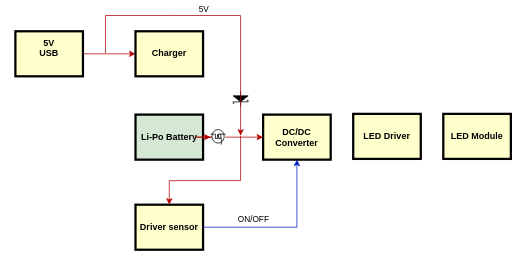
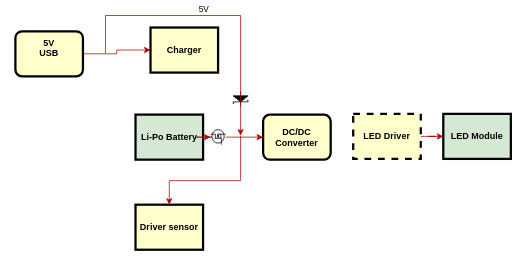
- <mxCell id="3" value="5V&#10;USB&#10;" style="whiteSpace=wrap;align=center;verticalAlign=middle;fontStyle=1;strokeWidth=3;fillColor=#FFFFCC" parent="1" vertex="1"><mxGeometry x="20" y="41" width="90" height="60" as="geometry" /></mxCell>
+ <mxCell id="3" value="5V&#10;USB&#10;" style="whiteSpace=wrap;align=center;verticalAlign=middle;fontStyle=1;strokeWidth=3;fillColor=#FFFFCC;rounded=1;" parent="1" vertex="1"><mxGeometry x="20" y="41" width="90" height="60" as="geometry" /></mxCell>
- <mxCell id="4" value="Charger" style="whiteSpace=wrap;align=center;verticalAlign=middle;fontStyle=1;strokeWidth=3;fillColor=#FFFFCC" vertex="1" parent="1"><mxGeometry x="180" y="41" width="90" height="60" as="geometry" /></mxCell>
+ <mxCell id="4" value="Charger" style="whiteSpace=wrap;align=center;verticalAlign=middle;fontStyle=1;strokeWidth=3;fillColor=#FFFFCC" vertex="1" parent="1"><mxGeometry x="200" y="36" width="90" height="60" as="geometry" /></mxCell>
- <mxCell id="10" value="LED Driver" style="whiteSpace=wrap;align=center;verticalAlign=middle;fontStyle=1;strokeWidth=3;fillColor=#FFFFCC" vertex="1" parent="1"><mxGeometry x="470" y="151" width="90" height="60" as="geometry" /></mxCell>
+ <mxCell id="10" value="LED Driver" style="whiteSpace=wrap;align=center;verticalAlign=middle;fontStyle=1;strokeWidth=3;fillColor=#FFFFCC;dashed=1;" vertex="1" parent="1"><mxGeometry x="470" y="151" width="90" height="60" as="geometry" /></mxCell>
+ <mxCell id="9" value="" style="edgeStyle=orthogonalEdgeStyle;rounded=0;orthogonalLoop=1;jettySize=auto;html=1;fillColor=#e51400;strokeColor=#B20000;" edge="1" parent="1" source="10" target="6"><mxGeometry relative="1" as="geometry" /></mxCell>
- <mxCell id="6" value="LED Module" style="whiteSpace=wrap;align=center;verticalAlign=middle;fontStyle=1;strokeWidth=3;fillColor=#FFFFCC" vertex="1" parent="1"><mxGeometry x="590" y="151" width="90" height="60" as="geometry" /></mxCell>
+ <mxCell id="6" value="LED Module" style="whiteSpace=wrap;align=center;verticalAlign=middle;fontStyle=1;strokeWidth=3;fillColor=#d5e8d4;" vertex="1" parent="1"><mxGeometry x="590" y="151" width="90" height="60" as="geometry" /></mxCell>
- <mxCell id="5" value="DC/DC Converter" style="whiteSpace=wrap;align=center;verticalAlign=middle;fontStyle=1;strokeWidth=3;fillColor=#FFFFCC" vertex="1" parent="1"><mxGeometry x="350" y="152" width="90" height="60" as="geometry" /></mxCell>
+ <mxCell id="5" value="DC/DC Converter" style="whiteSpace=wrap;align=center;verticalAlign=middle;fontStyle=1;strokeWidth=3;fillColor=#FFFFCC;rounded=1;" vertex="1" parent="1"><mxGeometry x="350" y="152" width="90" height="60" as="geometry" /></mxCell>
- <mxCell id="18" value="" style="edgeStyle=orthogonalEdgeStyle;rounded=0;orthogonalLoop=1;jettySize=auto;html=1;fillColor=#0050ef;strokeColor=#001DBC;exitX=1;exitY=0.5;exitDx=0;exitDy=0;entryX=0.5;entryY=1;entryDx=0;entryDy=0;" edge="1" parent="1" source="11" target="5"><mxGeometry relative="1" as="geometry"><mxPoint x="370" y="294.5" as="sourcePoint" /><mxPoint x="370" y="375.5" as="targetPoint" /></mxGeometry></mxCell>
- <mxCell id="19" value="ON/OFF" style="edgeLabel;html=1;align=center;verticalAlign=middle;resizable=0;points=[];" vertex="1" connectable="0" parent="18"><mxGeometry x="-0.388" y="-2" relative="1" as="geometry"><mxPoint y="-14" as="offset" /></mxGeometry></mxCell>
